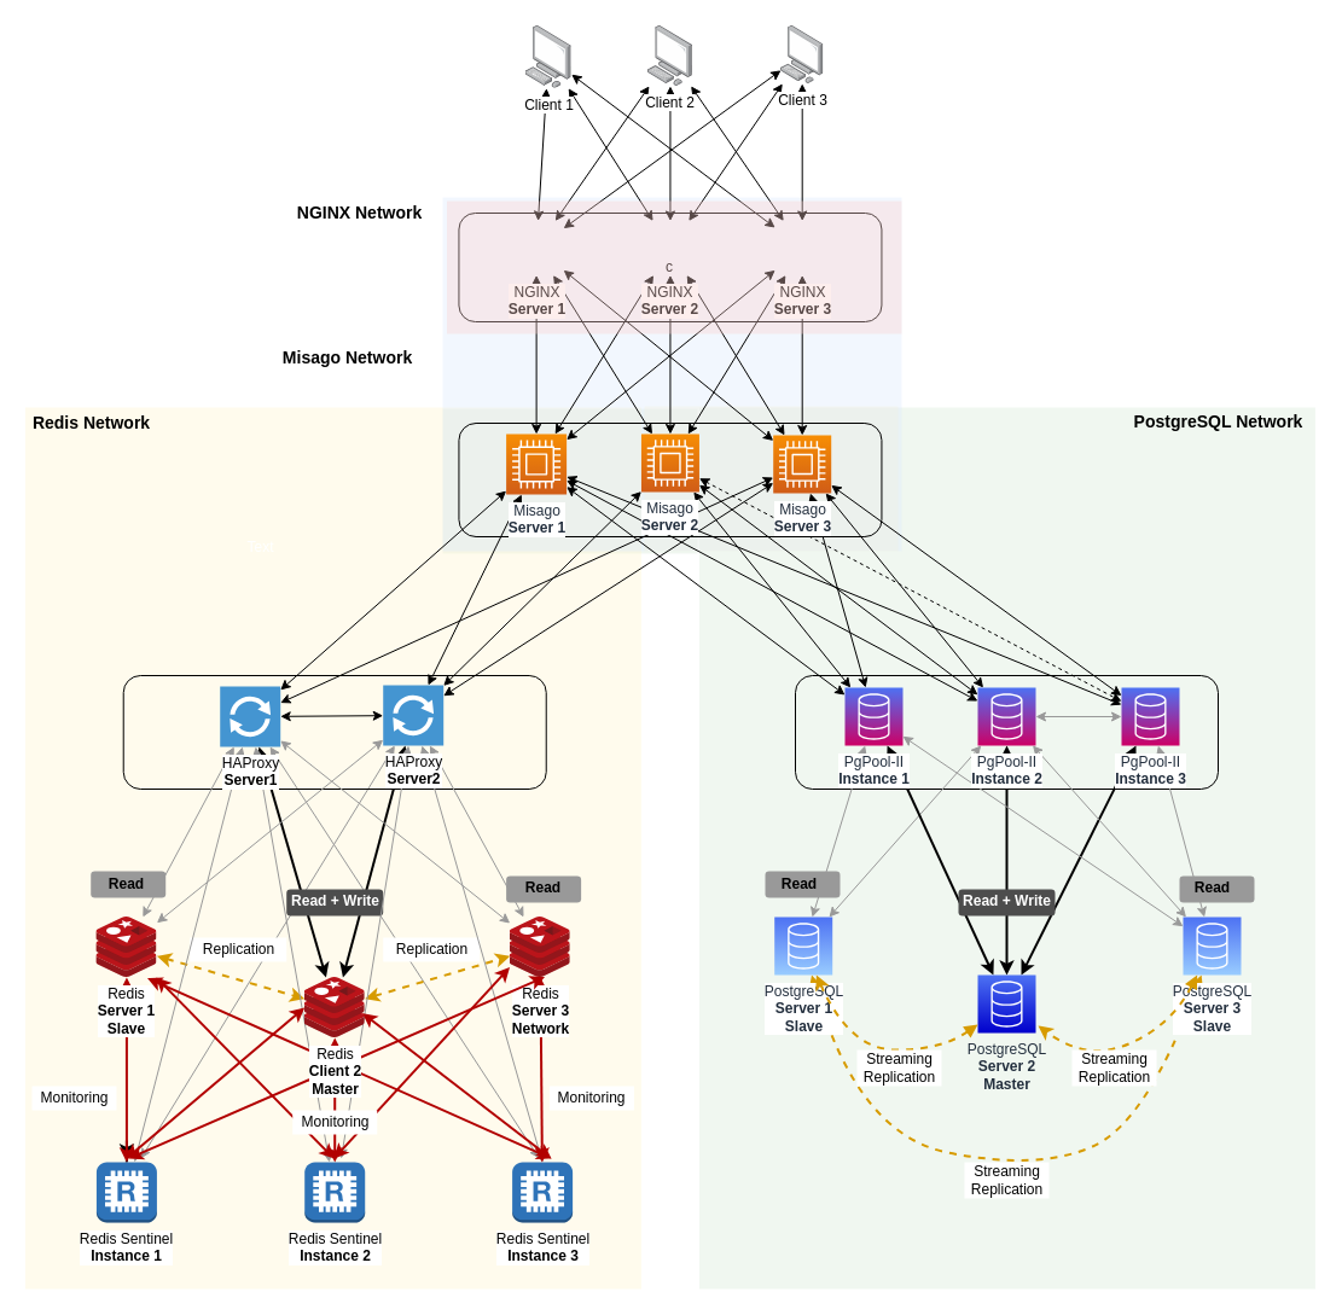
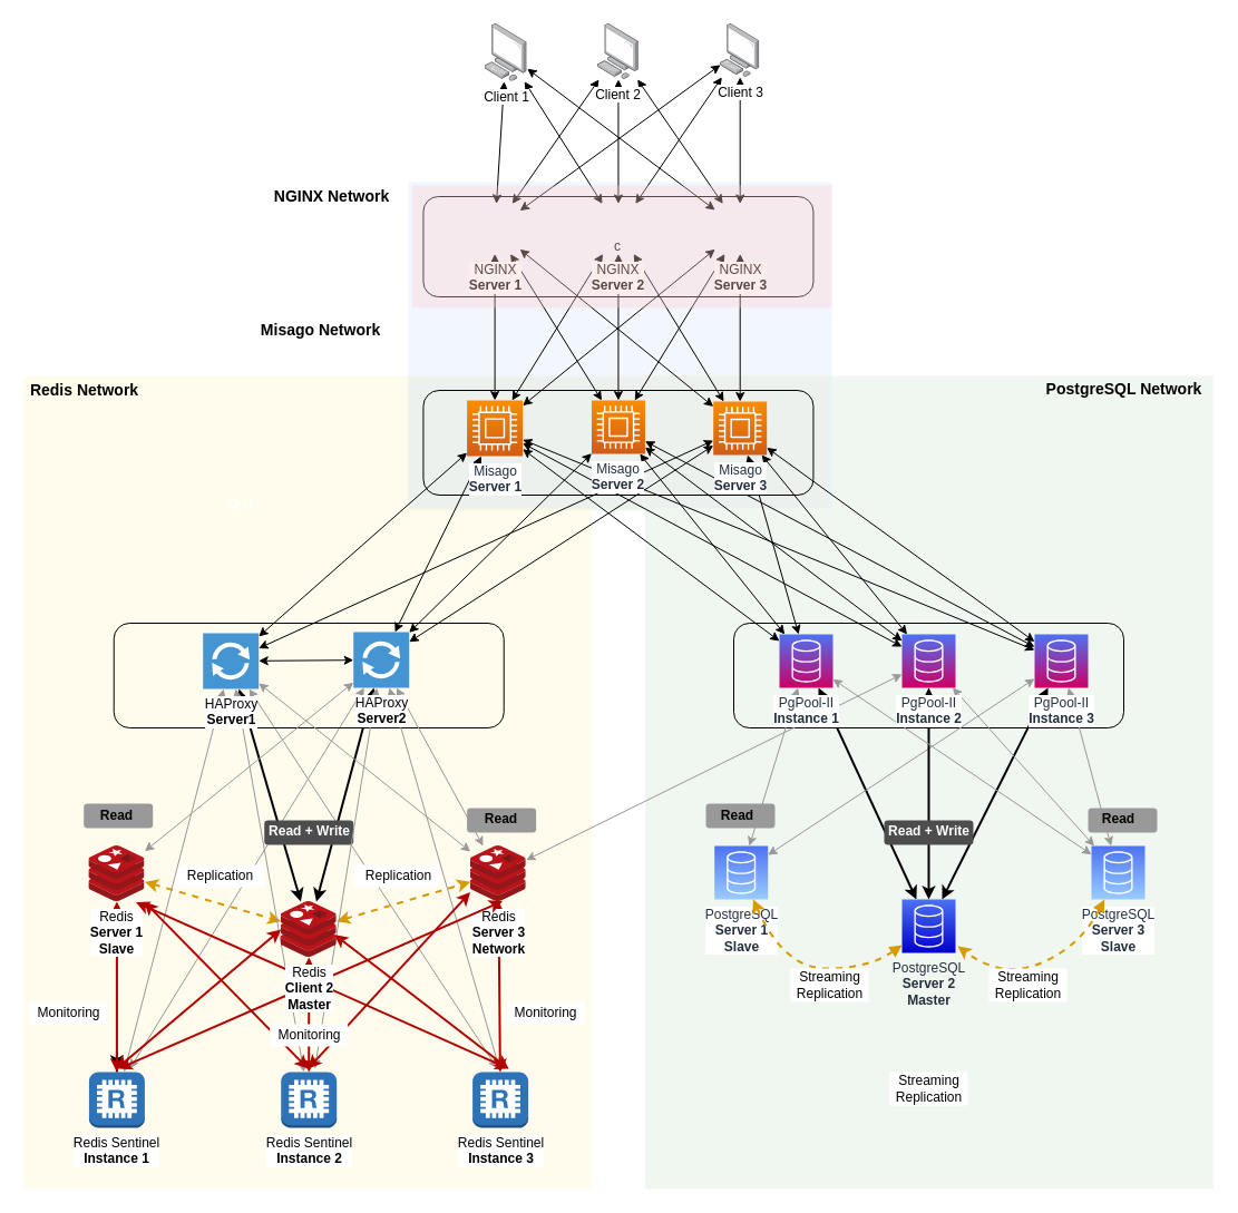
- <mxCell id="26" value="" style="endArrow=classic;html=1;startArrow=classic;startFill=1;dashed=1;" parent="1" source="115" target="53" edge="1"><mxGeometry width="50" height="50" relative="1" as="geometry"><mxPoint x="604" y="1292.357" as="sourcePoint" /><mxPoint x="725" y="1189" as="targetPoint" /></mxGeometry></mxCell>
+ <mxCell id="26" value="" style="endArrow=classic;html=1;startArrow=classic;startFill=1;" parent="1" source="115" target="53" edge="1"><mxGeometry width="50" height="50" relative="1" as="geometry"><mxPoint x="604" y="1292.357" as="sourcePoint" /><mxPoint x="725" y="1189" as="targetPoint" /></mxGeometry></mxCell>
- <mxCell id="15" value="" style="endArrow=classic;html=1;startArrow=classic;startFill=1;strokeColor=#999999;" parent="1" source="53" target="76" edge="1"><mxGeometry width="50" height="50" relative="1" as="geometry"><mxPoint x="748" y="859" as="sourcePoint" /><mxPoint x="798" y="809" as="targetPoint" /></mxGeometry></mxCell>
+ <mxCell id="15" value="" style="endArrow=classic;html=1;startArrow=classic;startFill=1;strokeColor=#999999;" parent="1" source="53" target="49" edge="1"><mxGeometry width="50" height="50" relative="1" as="geometry"><mxPoint x="748" y="859" as="sourcePoint" /><mxPoint x="798" y="809" as="targetPoint" /></mxGeometry></mxCell>
- <mxCell id="81" value="" style="endArrow=classic;html=1;startArrow=classic;startFill=1;strokeColor=#999999;" parent="1" source="99" target="104" edge="1"><mxGeometry width="50" height="50" relative="1" as="geometry"><mxPoint x="342.72" y="783" as="sourcePoint" /><mxPoint x="291.72" y="859" as="targetPoint" /></mxGeometry></mxCell>
- <mxCell id="13" value="" style="endArrow=classic;html=1;startArrow=classic;startFill=1;strokeColor=#999999;" parent="1" source="76" target="49" edge="1"><mxGeometry width="50" height="50" relative="1" as="geometry"><mxPoint x="1268" y="729" as="sourcePoint" /><mxPoint x="1108" y="929" as="targetPoint" /></mxGeometry></mxCell>
+ <mxCell id="13" value="" style="endArrow=classic;html=1;startArrow=classic;startFill=1;strokeColor=#999999;" parent="1" source="76" target="105" edge="1"><mxGeometry width="50" height="50" relative="1" as="geometry"><mxPoint x="1268" y="729" as="sourcePoint" /><mxPoint x="1108" y="929" as="targetPoint" /></mxGeometry></mxCell>
- <mxCell id="48" value="" style="endArrow=classic;startArrow=block;html=1;dashed=1;startFill=1;fontStyle=1;strokeWidth=2;curved=1;fillColor=#ffe6cc;strokeColor=#d79b00;" parent="1" source="51" target="49" edge="1"><mxGeometry width="50" height="50" relative="1" as="geometry"><mxPoint x="1538" y="755" as="sourcePoint" /><mxPoint x="1328" y="1049" as="targetPoint" /><Array as="points"><mxPoint x="949" y="929" /><mxPoint x="859" y="969" /><mxPoint x="709" y="939" /></Array></mxGeometry></mxCell>
